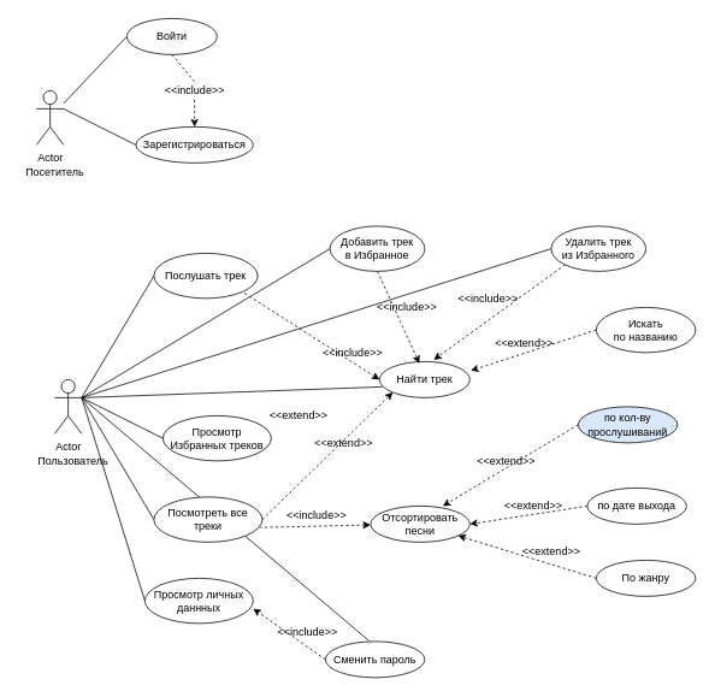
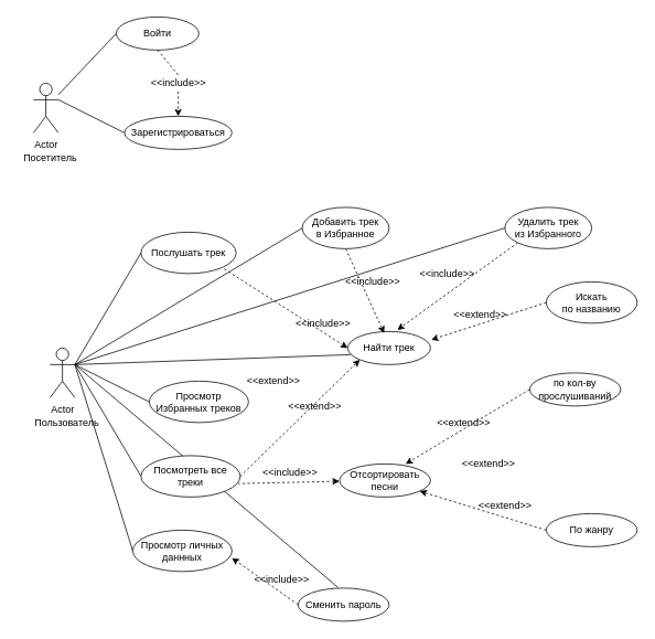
- <mxCell id="25" value="по кол-ву&lt;br&gt;прослушиваний" style="ellipse;whiteSpace=wrap;html=1;fillColor=#dae8fc;" parent="1" vertex="1"><mxGeometry x="640" y="450" width="110" height="40" as="geometry" /></mxCell>
+ <mxCell id="25" value="по кол-ву&lt;br&gt;прослушиваний" style="ellipse;whiteSpace=wrap;html=1;" parent="1" vertex="1"><mxGeometry x="640" y="450" width="110" height="40" as="geometry" /></mxCell>
- <mxCell id="27" value="по дате выхода" style="ellipse;whiteSpace=wrap;html=1;" parent="1" vertex="1"><mxGeometry x="650" y="540" width="110" height="40" as="geometry" /></mxCell>
- <mxCell id="26" style="edgeStyle=none;rounded=0;orthogonalLoop=1;jettySize=auto;html=1;exitX=0;exitY=0.5;exitDx=0;exitDy=0;entryX=1;entryY=0.5;entryDx=0;entryDy=0;dashed=1;endArrow=classic;endFill=1;" parent="1" source="27" target="23" edge="1"><mxGeometry relative="1" as="geometry" /></mxCell>
